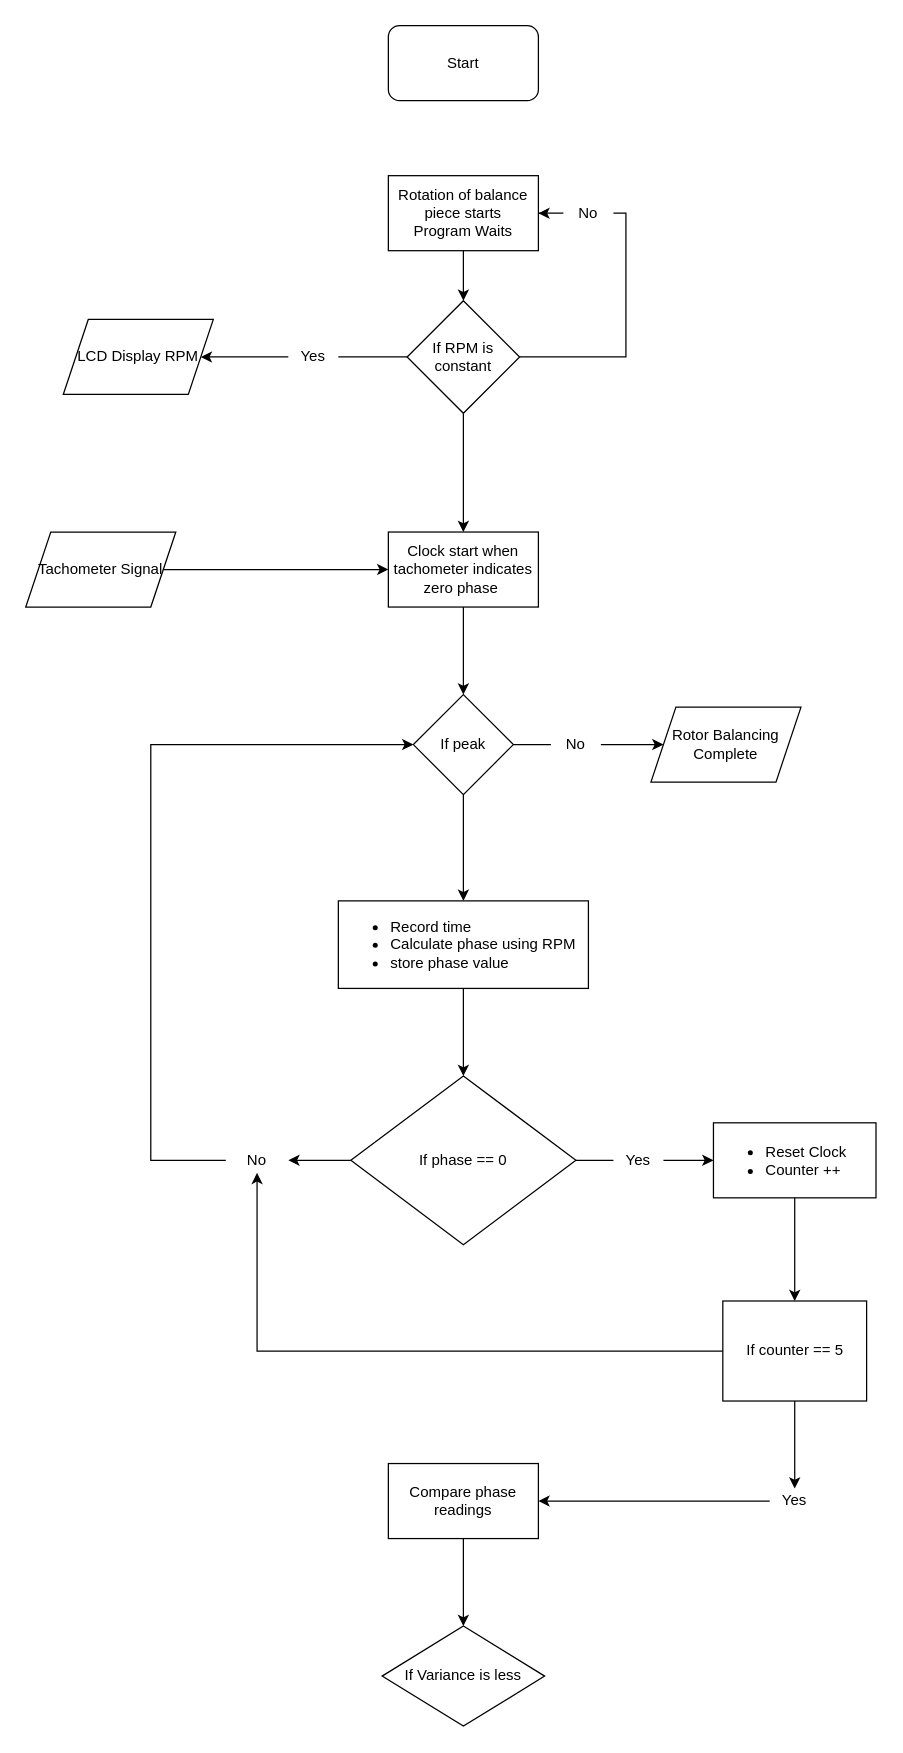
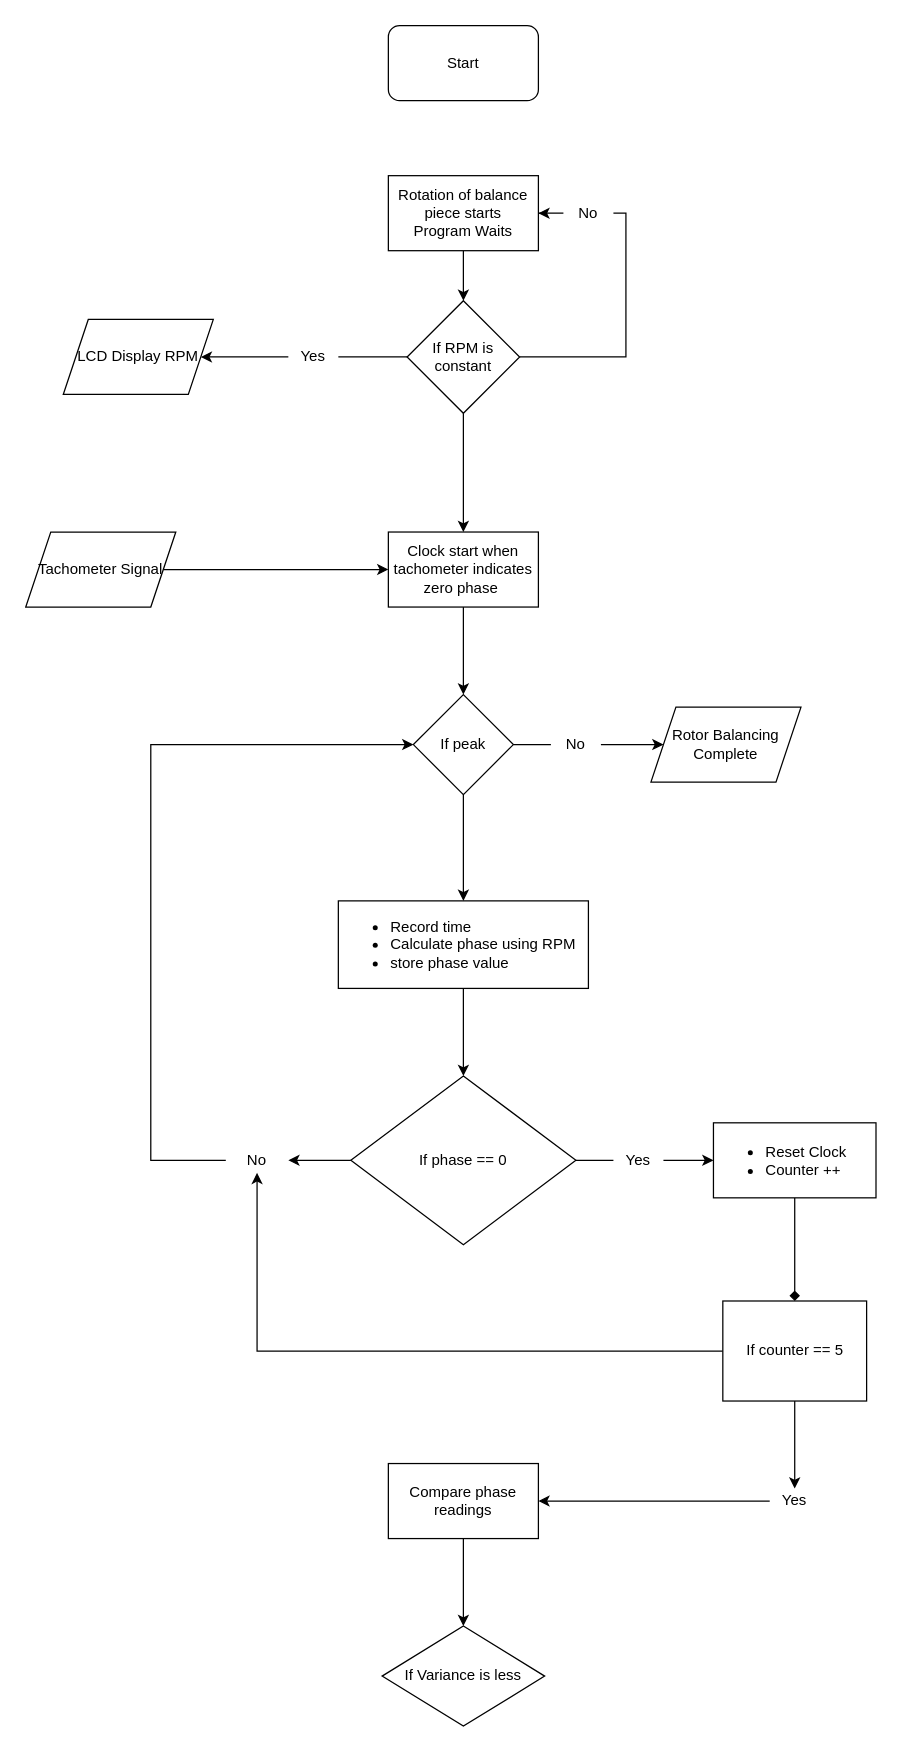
- <mxCell id="29" value="" style="edgeStyle=orthogonalEdgeStyle;rounded=0;orthogonalLoop=1;jettySize=auto;html=1;" edge="1" parent="1" source="30" target="37"><mxGeometry relative="1" as="geometry" /></mxCell>
+ <mxCell id="29" value="" style="edgeStyle=orthogonalEdgeStyle;rounded=0;orthogonalLoop=1;jettySize=auto;html=1;endArrow=diamond;" edge="1" parent="1" source="30" target="37"><mxGeometry relative="1" as="geometry" /></mxCell>
